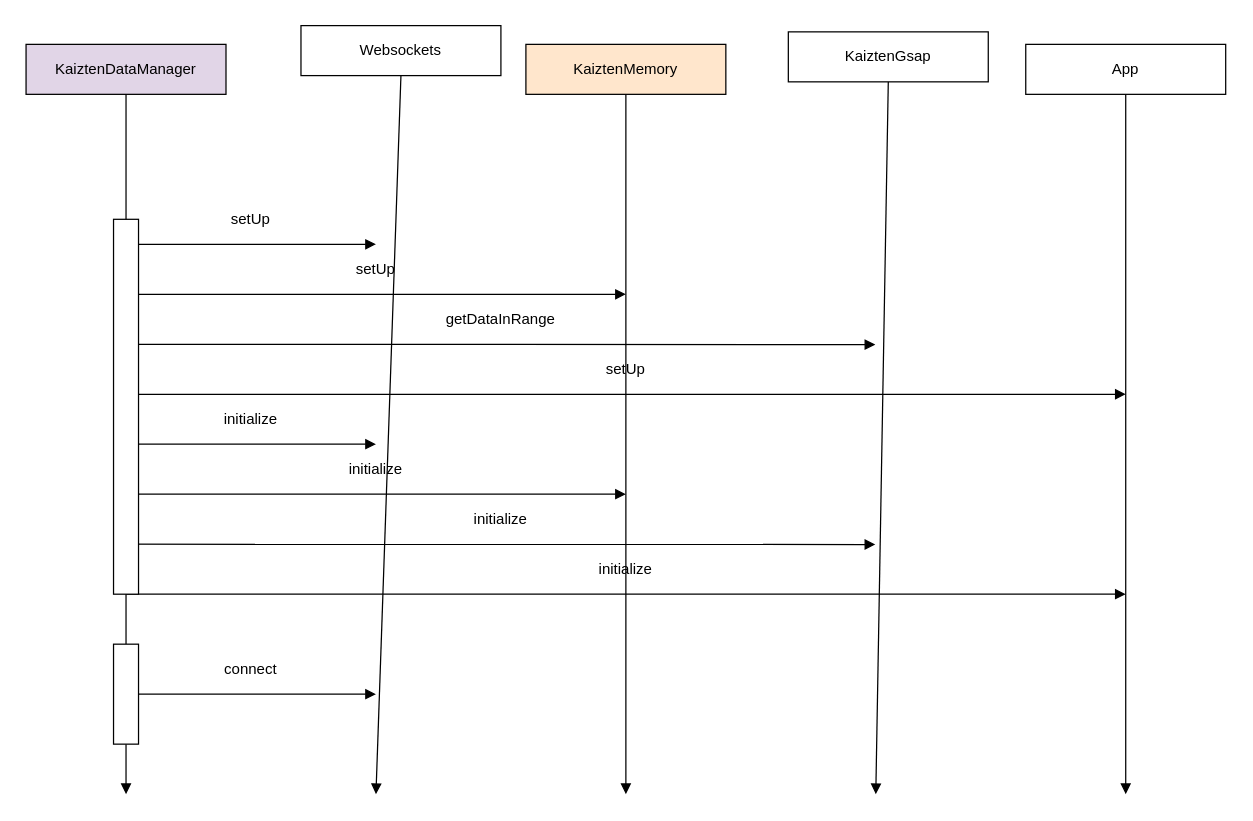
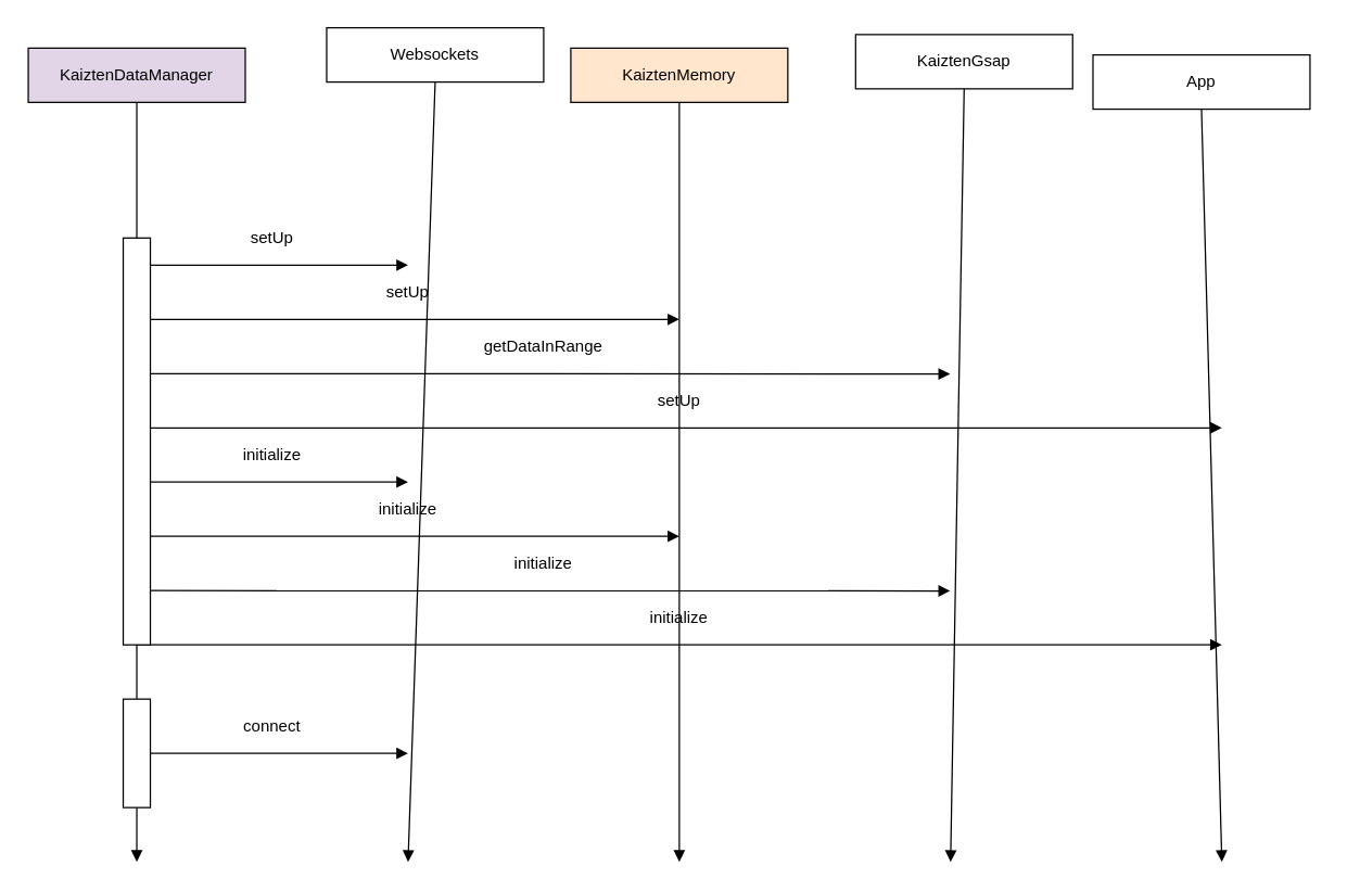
- <mxCell id="7" value="App" style="rounded=0;whiteSpace=wrap;html=1;" parent="1" vertex="1"><mxGeometry x="820" width="160" height="40" as="geometry" y="35" /></mxCell>
+ <mxCell id="7" value="App" style="rounded=0;whiteSpace=wrap;html=1;" parent="1" vertex="1"><mxGeometry x="805" y="40" width="160" height="40" as="geometry" /></mxCell>
